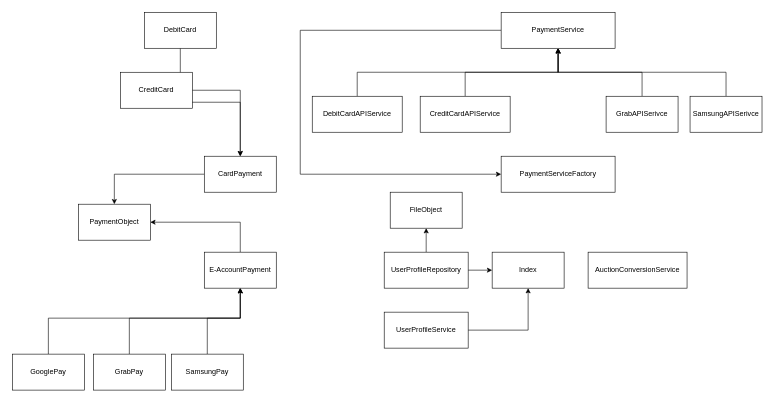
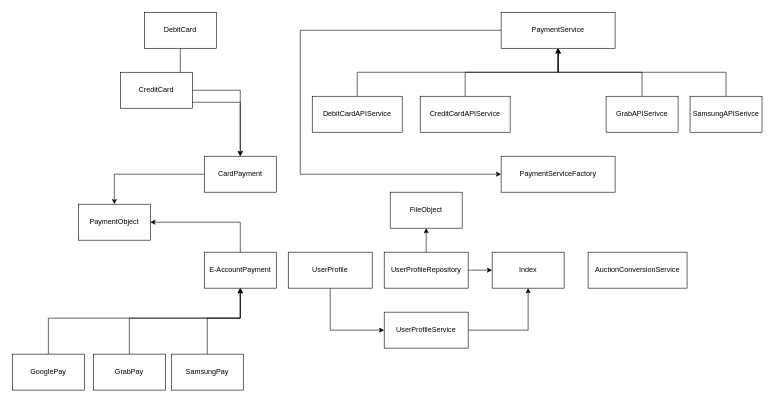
+ <mxCell id="3" value="UserProfile" style="rounded=0;whiteSpace=wrap;html=1;" parent="1" vertex="1"><mxGeometry x="480" y="420" width="140" height="60" as="geometry" /></mxCell>
+ <mxCell id="2" style="edgeStyle=orthogonalEdgeStyle;rounded=0;orthogonalLoop=1;jettySize=auto;html=1;entryX=0;entryY=0.5;entryDx=0;entryDy=0;" edge="1" parent="1" source="3" target="37"><mxGeometry relative="1" as="geometry"><Array as="points"><mxPoint x="550" y="550" /></Array></mxGeometry></mxCell>
